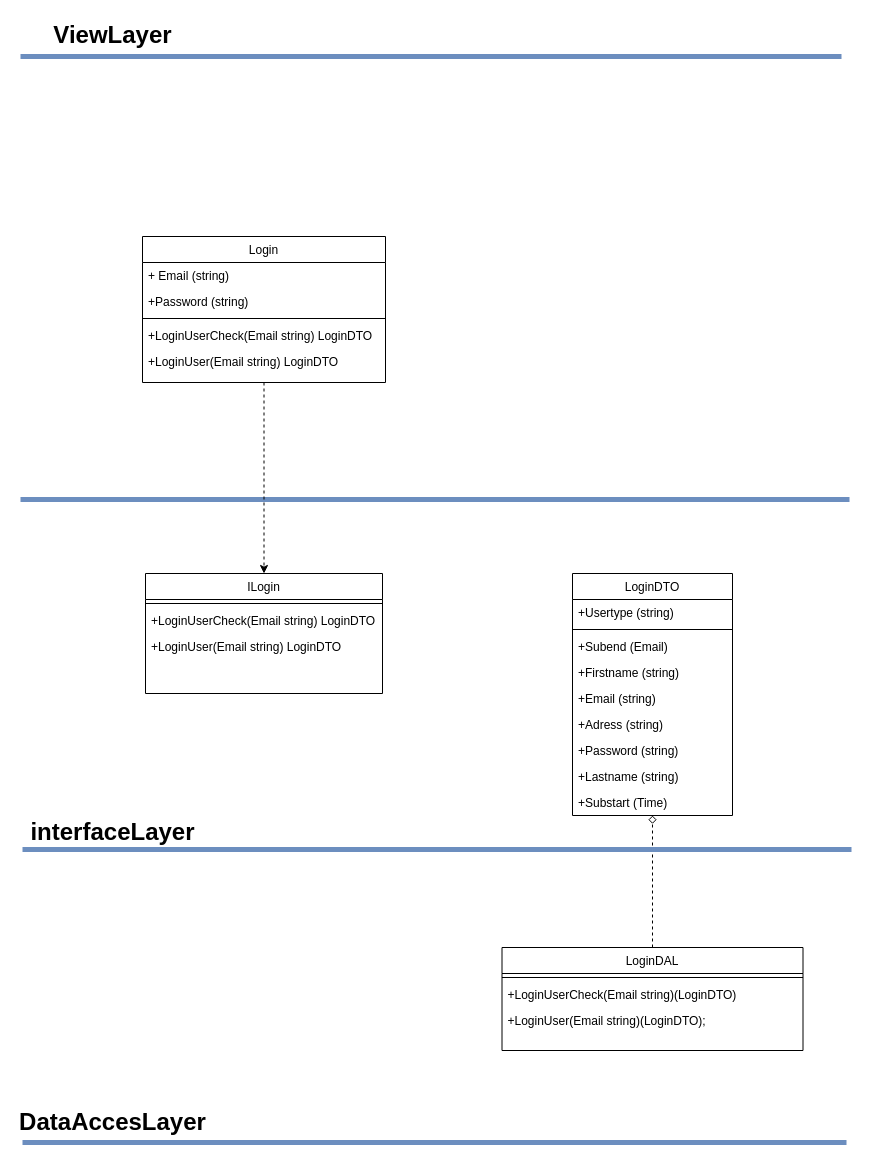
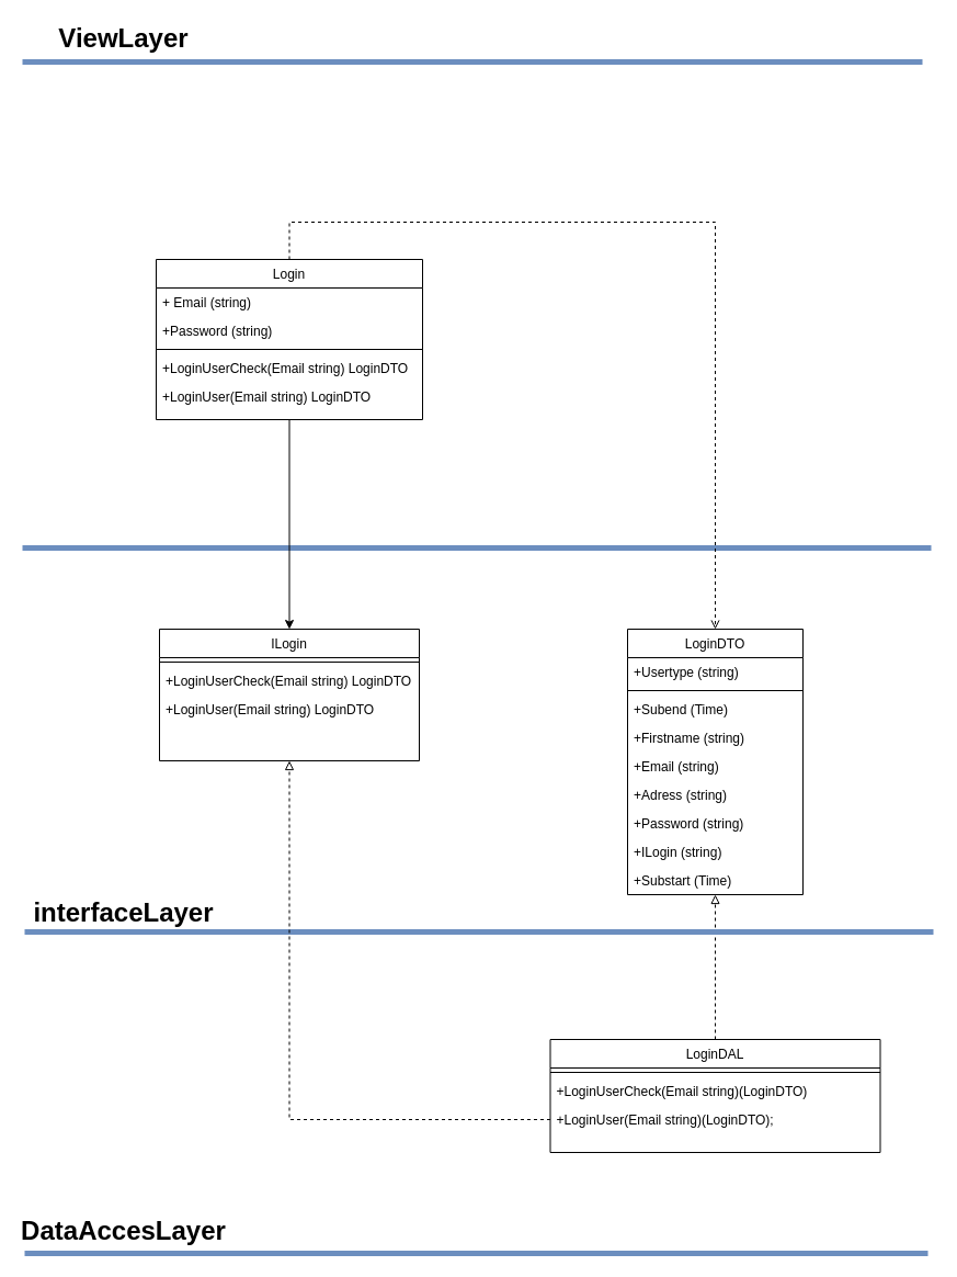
+ <mxCell id="29" style="edgeStyle=orthogonalEdgeStyle;rounded=0;orthogonalLoop=1;jettySize=auto;html=1;entryX=0.5;entryY=0;entryDx=0;entryDy=0;dashed=1;endArrow=open;endFill=0;" parent="1" source="30" target="2" edge="1"><mxGeometry relative="1" as="geometry"><Array as="points"><mxPoint x="264" y="202" /><mxPoint x="652" y="202" /></Array></mxGeometry></mxCell>
- <mxCell id="28" style="edgeStyle=orthogonalEdgeStyle;rounded=0;orthogonalLoop=1;jettySize=auto;html=1;entryX=0.5;entryY=0;entryDx=0;entryDy=0;dashed=1;" parent="1" source="30" target="17" edge="1"><mxGeometry relative="1" as="geometry" /></mxCell>
+ <mxCell id="28" style="edgeStyle=orthogonalEdgeStyle;rounded=0;orthogonalLoop=1;jettySize=auto;html=1;entryX=0.5;entryY=0;entryDx=0;entryDy=0;" parent="1" source="30" target="17" edge="1"><mxGeometry relative="1" as="geometry" /></mxCell>
- <mxCell id="5" value="+Subend (Email)" style="text;align=left;verticalAlign=top;spacingLeft=4;spacingRight=4;overflow=hidden;rotatable=0;points=[[0,0.5],[1,0.5]];portConstraint=eastwest;rounded=0;shadow=0;html=0;" vertex="1" parent="2"><mxGeometry y="60" width="160" height="26" as="geometry" /></mxCell>
+ <mxCell id="5" value="+Subend (Time)" style="text;align=left;verticalAlign=top;spacingLeft=4;spacingRight=4;overflow=hidden;rotatable=0;points=[[0,0.5],[1,0.5]];portConstraint=eastwest;rounded=0;shadow=0;html=0;" vertex="1" parent="2"><mxGeometry y="60" width="160" height="26" as="geometry" /></mxCell>
- <mxCell id="10" value="+Lastname (string)" style="text;align=left;verticalAlign=top;spacingLeft=4;spacingRight=4;overflow=hidden;rotatable=0;points=[[0,0.5],[1,0.5]];portConstraint=eastwest;rounded=0;shadow=0;html=0;" vertex="1" parent="2"><mxGeometry y="190" width="160" height="26" as="geometry" /></mxCell>
+ <mxCell id="10" value="+ILogin (string)" style="text;align=left;verticalAlign=top;spacingLeft=4;spacingRight=4;overflow=hidden;rotatable=0;points=[[0,0.5],[1,0.5]];portConstraint=eastwest;rounded=0;shadow=0;html=0;" vertex="1" parent="2"><mxGeometry y="190" width="160" height="26" as="geometry" /></mxCell>
- <mxCell id="12" style="edgeStyle=orthogonalEdgeStyle;rounded=0;orthogonalLoop=1;jettySize=auto;html=1;entryX=0.5;entryY=1;entryDx=0;entryDy=0;dashed=1;endArrow=diamond;endFill=0;" parent="1" source="13" target="2" edge="1"><mxGeometry relative="1" as="geometry" /></mxCell>
+ <mxCell id="12" style="edgeStyle=orthogonalEdgeStyle;rounded=0;orthogonalLoop=1;jettySize=auto;html=1;entryX=0.5;entryY=1;entryDx=0;entryDy=0;dashed=1;endArrow=block;endFill=0;" parent="1" source="13" target="2" edge="1"><mxGeometry relative="1" as="geometry" /></mxCell>
+ <mxCell id="36" style="edgeStyle=orthogonalEdgeStyle;rounded=0;orthogonalLoop=1;jettySize=auto;html=1;entryX=0.5;entryY=1;entryDx=0;entryDy=0;dashed=1;endArrow=block;endFill=0;" parent="1" source="16" target="17" edge="1"><mxGeometry relative="1" as="geometry" /></mxCell>
